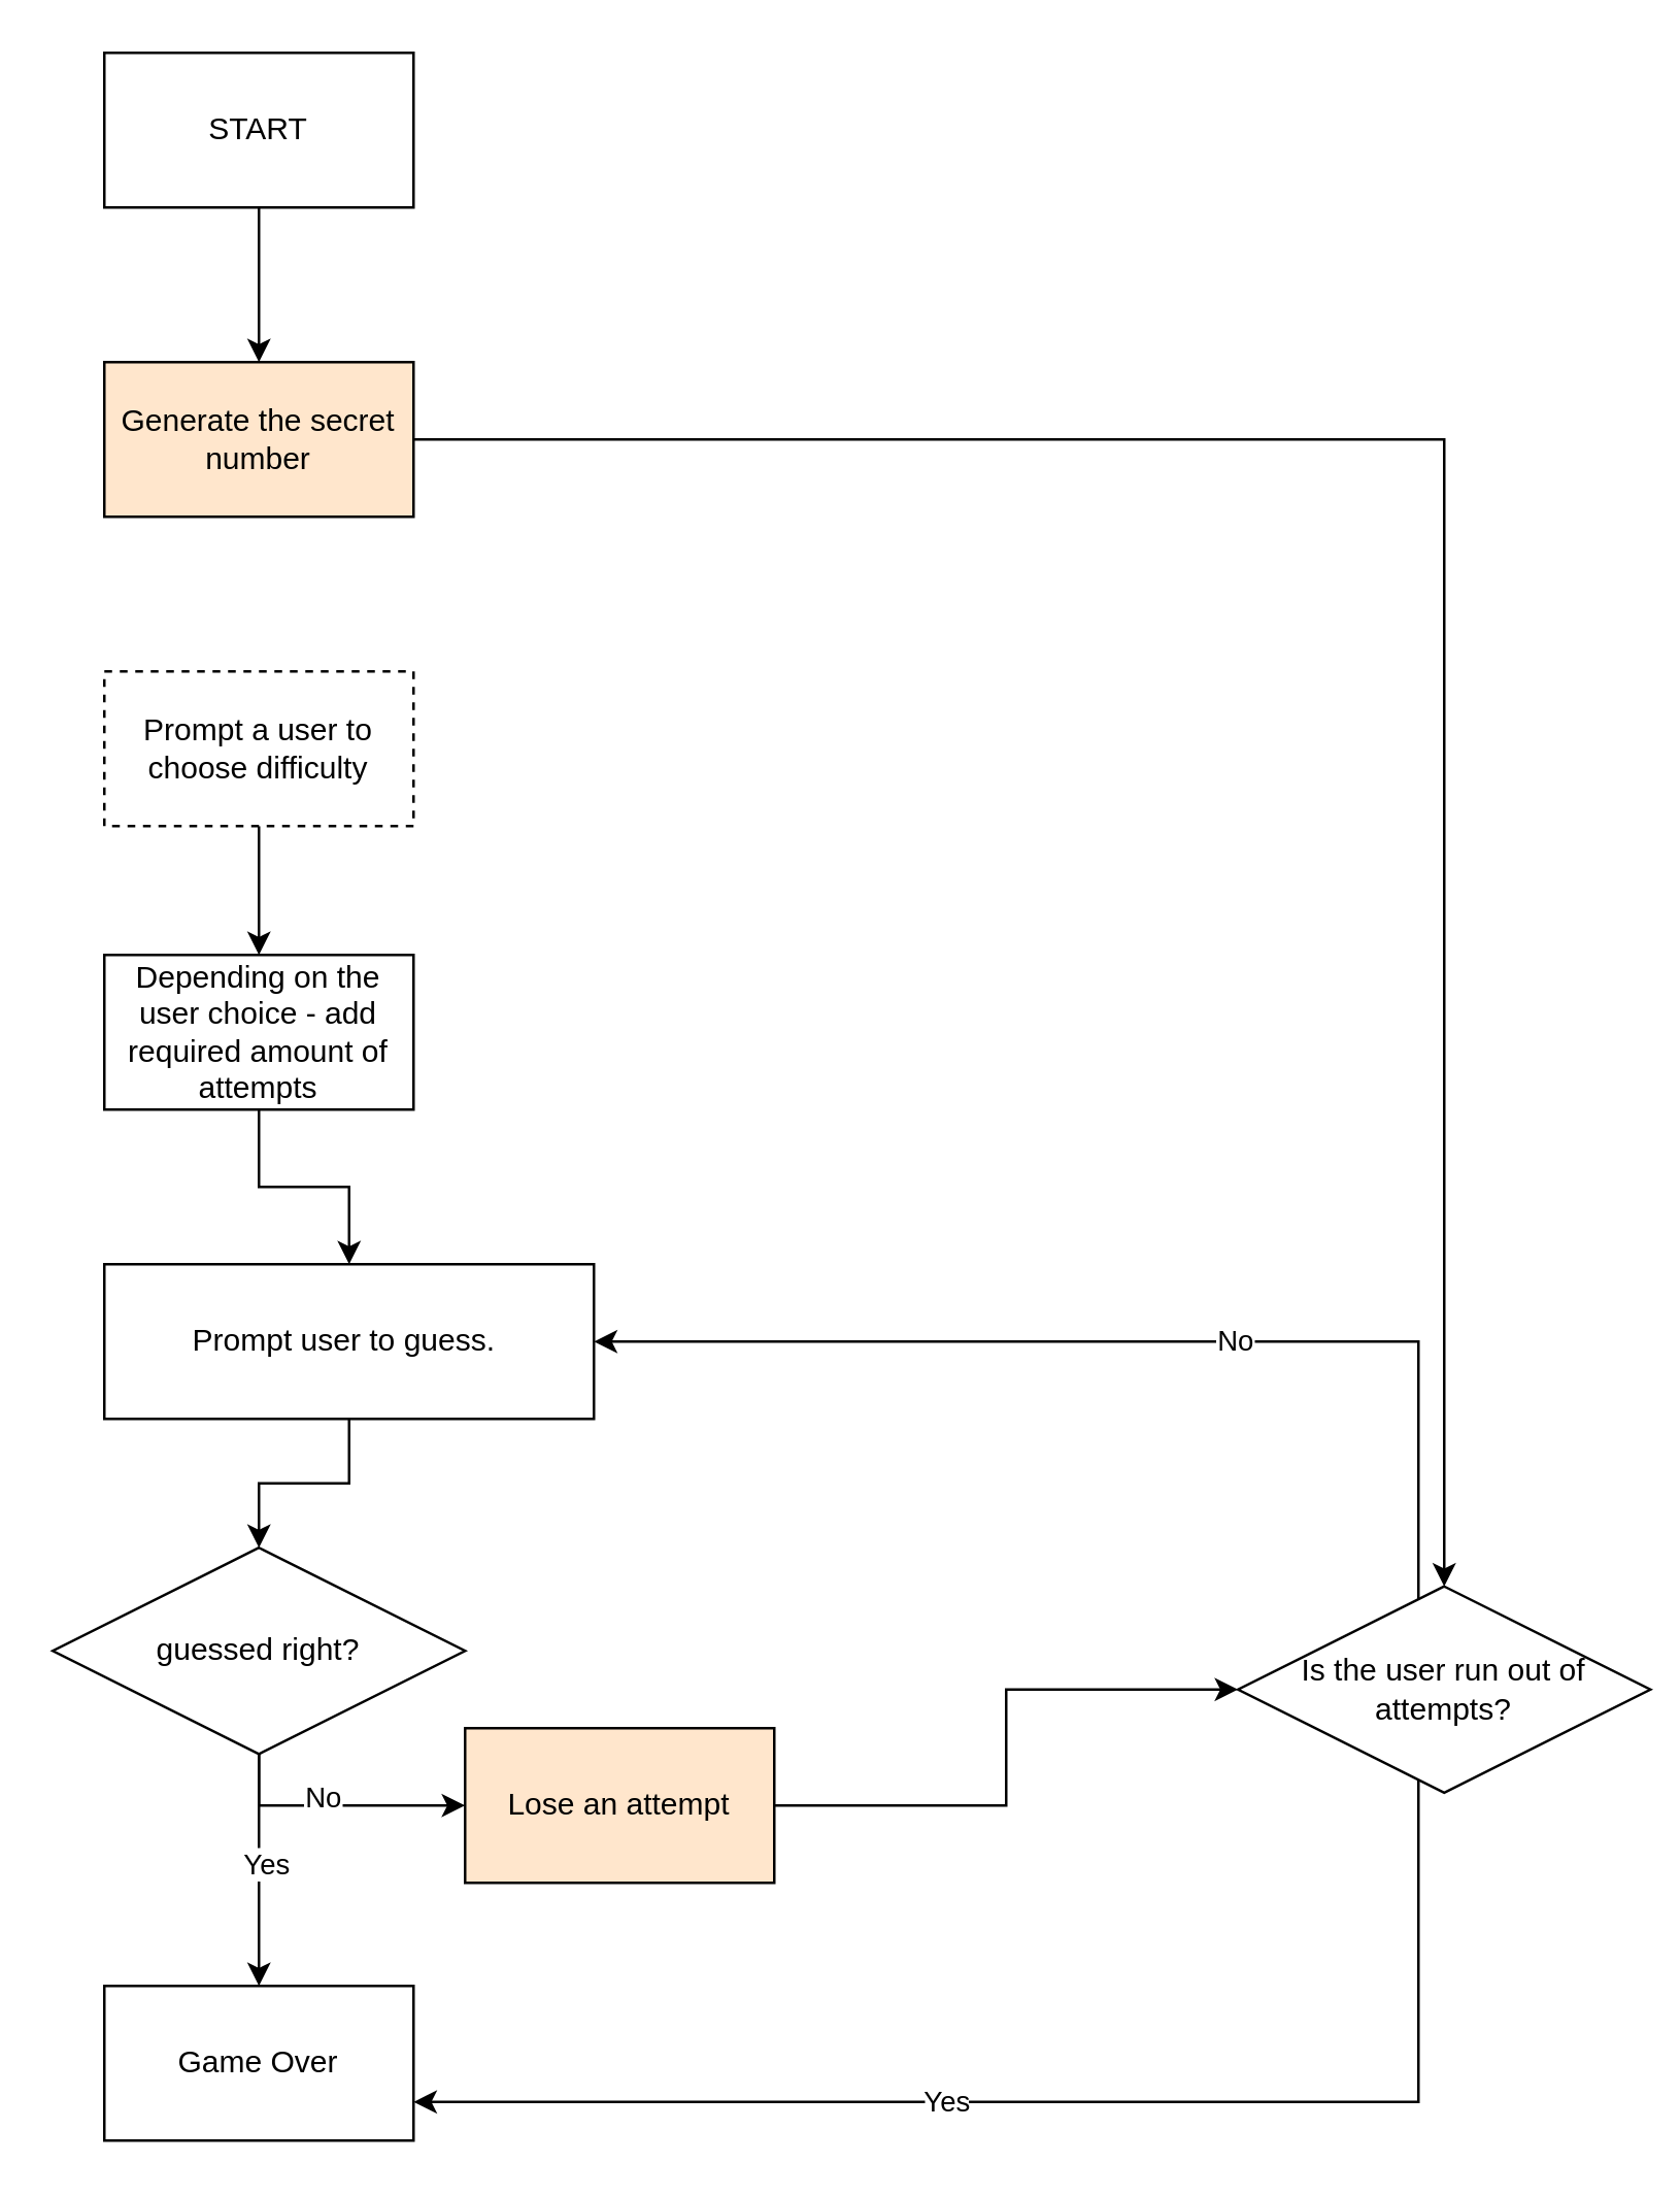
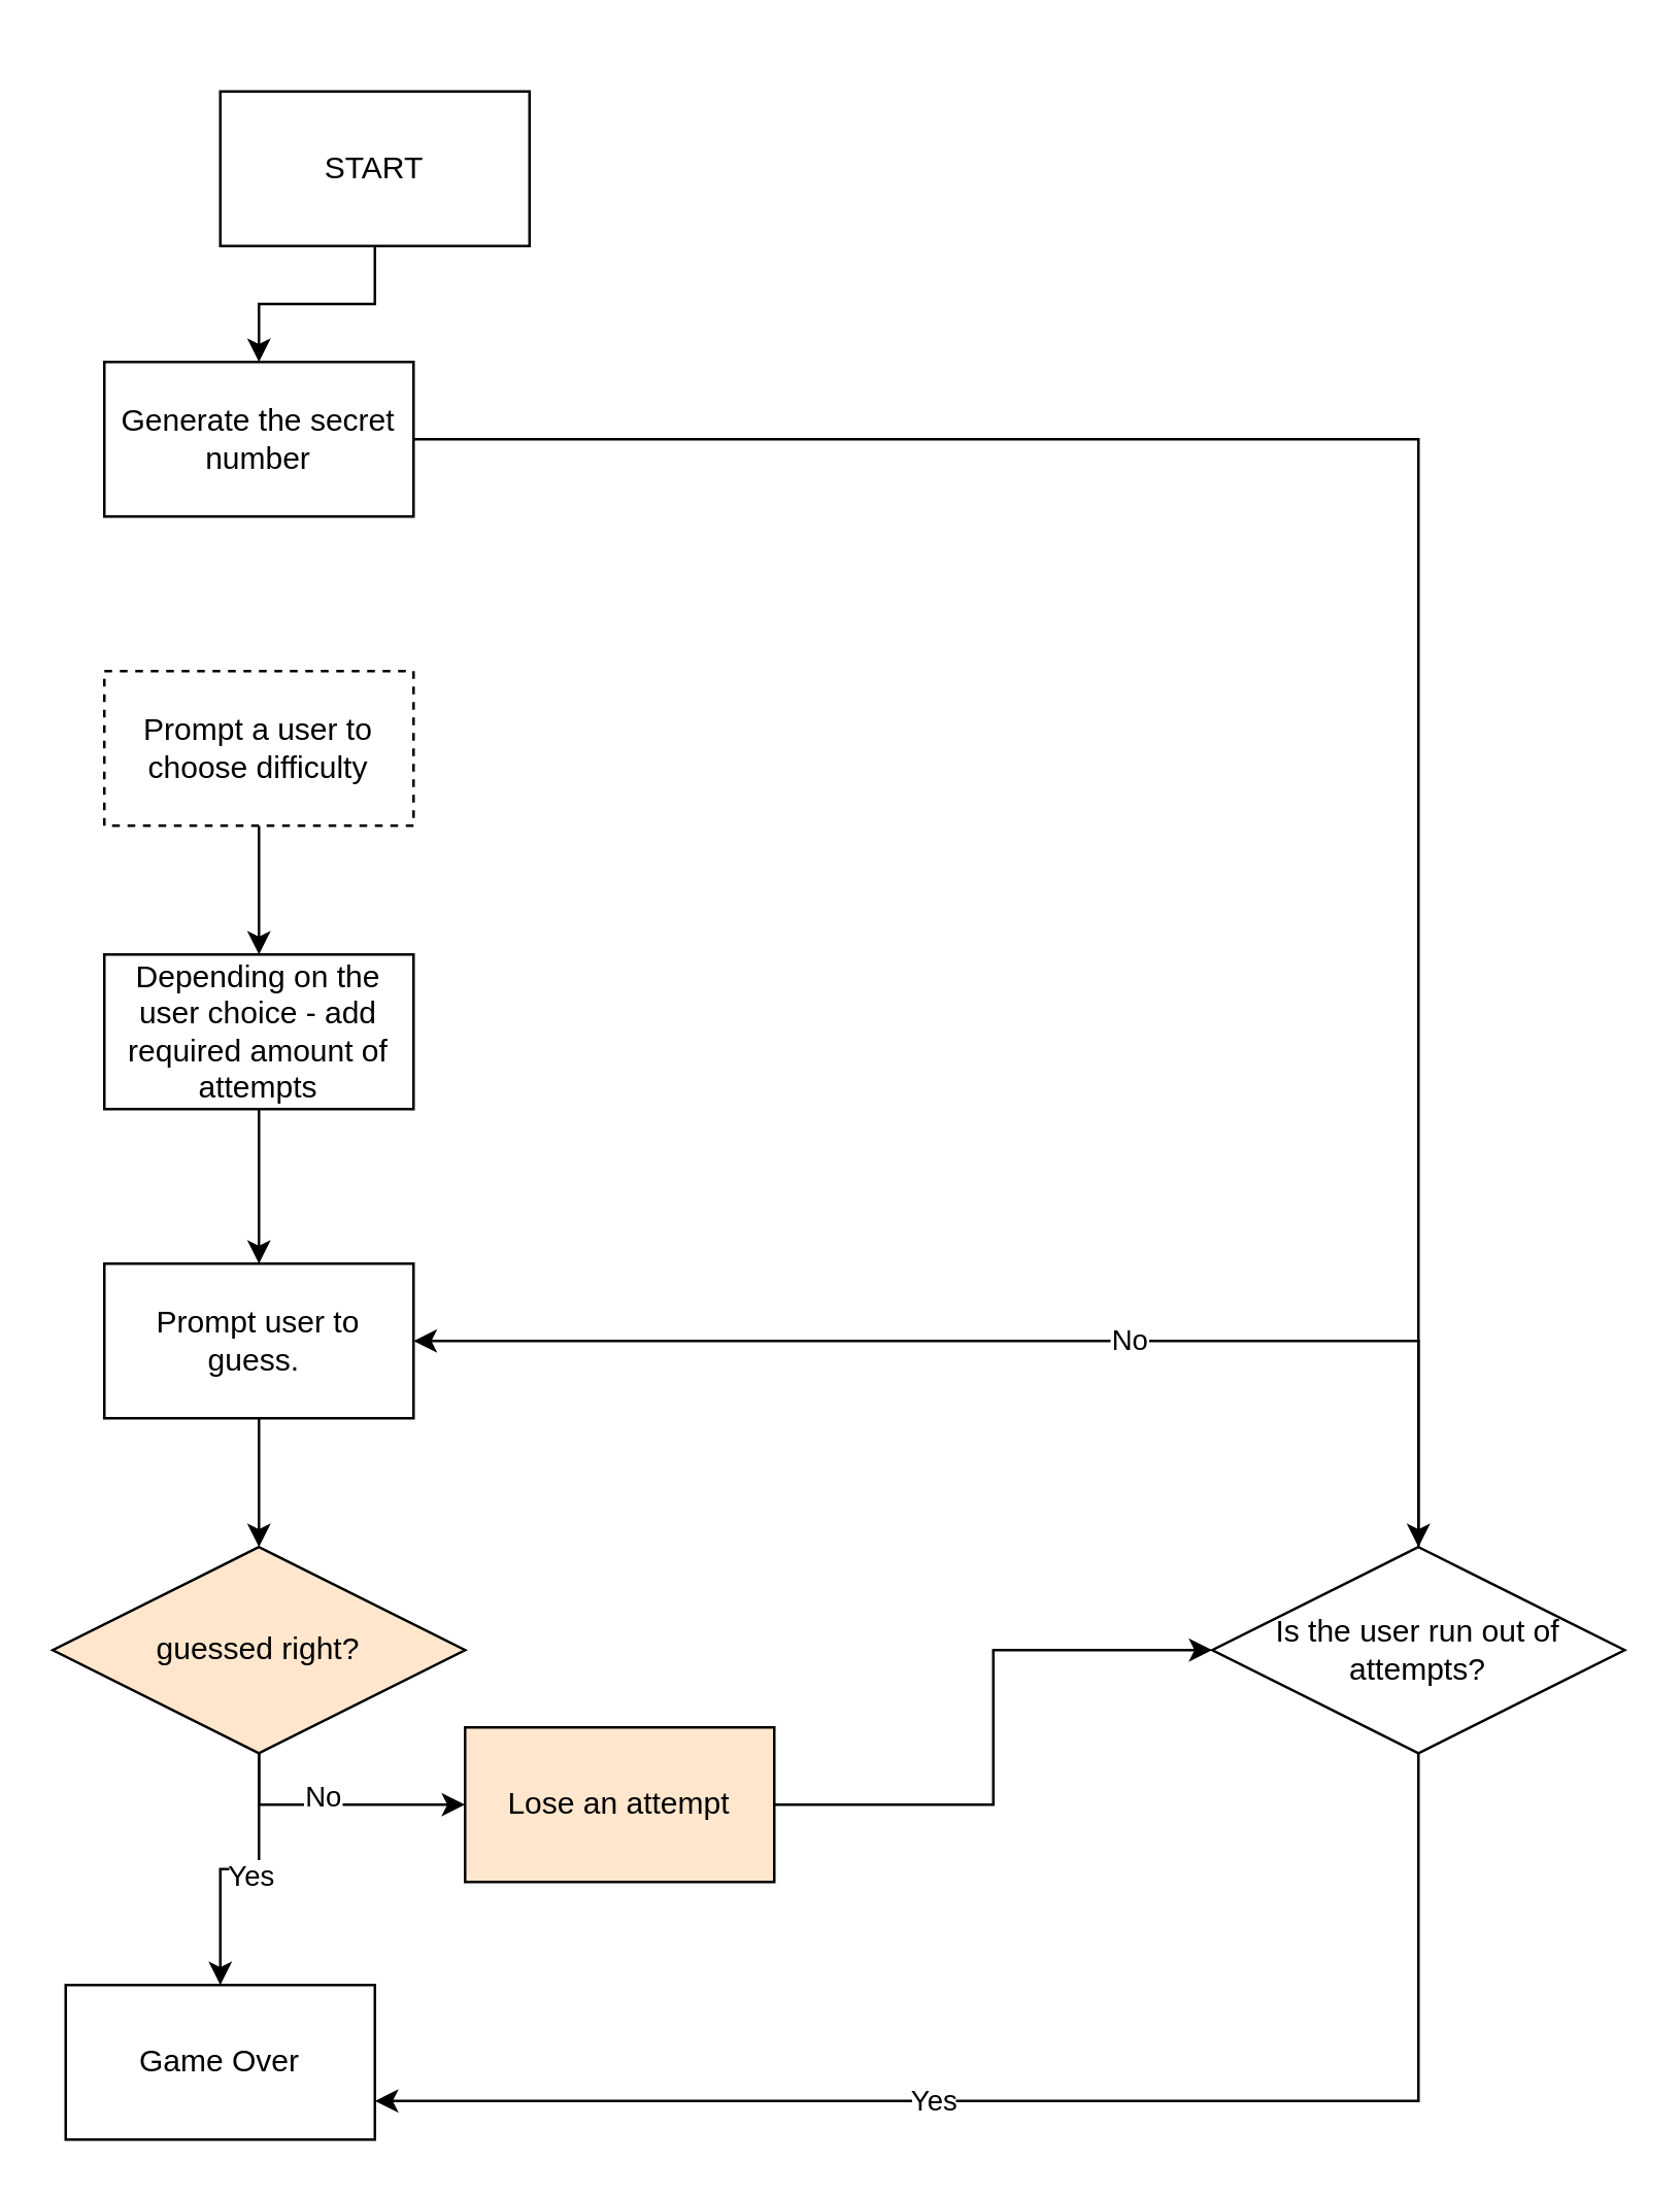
- <mxCell id="5" value="START" style="whiteSpace=wrap;html=1;" vertex="1" parent="1"><mxGeometry x="40" y="20" width="120" height="60" as="geometry" /></mxCell>
+ <mxCell id="5" value="START" style="whiteSpace=wrap;html=1;" vertex="1" parent="1"><mxGeometry x="85" y="35" width="120" height="60" as="geometry" /></mxCell>
- <mxCell id="3" value="Generate the secret number" style="whiteSpace=wrap;html=1;fillColor=#ffe6cc;" vertex="1" parent="1"><mxGeometry x="40" y="140" width="120" height="60" as="geometry" /></mxCell>
+ <mxCell id="3" value="Generate the secret number" style="whiteSpace=wrap;html=1;" vertex="1" parent="1"><mxGeometry x="40" y="140" width="120" height="60" as="geometry" /></mxCell>
- <mxCell id="13" value="Prompt user to guess.&amp;nbsp;" style="whiteSpace=wrap;html=1;" vertex="1" parent="1"><mxGeometry x="40" y="490" width="190" height="60" as="geometry" /></mxCell>
+ <mxCell id="13" value="Prompt user to guess.&amp;nbsp;" style="whiteSpace=wrap;html=1;" vertex="1" parent="1"><mxGeometry x="40" y="490" width="120" height="60" as="geometry" /></mxCell>
- <mxCell id="18" value="guessed right?" style="rhombus;whiteSpace=wrap;html=1;" vertex="1" parent="1"><mxGeometry x="20" y="600" width="160" height="80" as="geometry" /></mxCell>
+ <mxCell id="18" value="guessed right?" style="rhombus;whiteSpace=wrap;html=1;fillColor=#ffe6cc;" vertex="1" parent="1"><mxGeometry x="20" y="600" width="160" height="80" as="geometry" /></mxCell>
- <mxCell id="24" value="Is the user run out of&lt;div&gt;attempts?&lt;/div&gt;" style="rhombus;whiteSpace=wrap;html=1;" vertex="1" parent="1"><mxGeometry x="480" y="615" width="160" height="80" as="geometry" /></mxCell>
+ <mxCell id="24" value="Is the user run out of&lt;div&gt;attempts?&lt;/div&gt;" style="rhombus;whiteSpace=wrap;html=1;" vertex="1" parent="1"><mxGeometry x="470" y="600" width="160" height="80" as="geometry" /></mxCell>
- <mxCell id="19" value="Game Over" style="rounded=0;whiteSpace=wrap;html=1;" vertex="1" parent="1"><mxGeometry x="40" y="770" width="120" height="60" as="geometry" /></mxCell>
+ <mxCell id="19" value="Game Over" style="rounded=0;whiteSpace=wrap;html=1;" vertex="1" parent="1"><mxGeometry x="25" y="770" width="120" height="60" as="geometry" /></mxCell>
